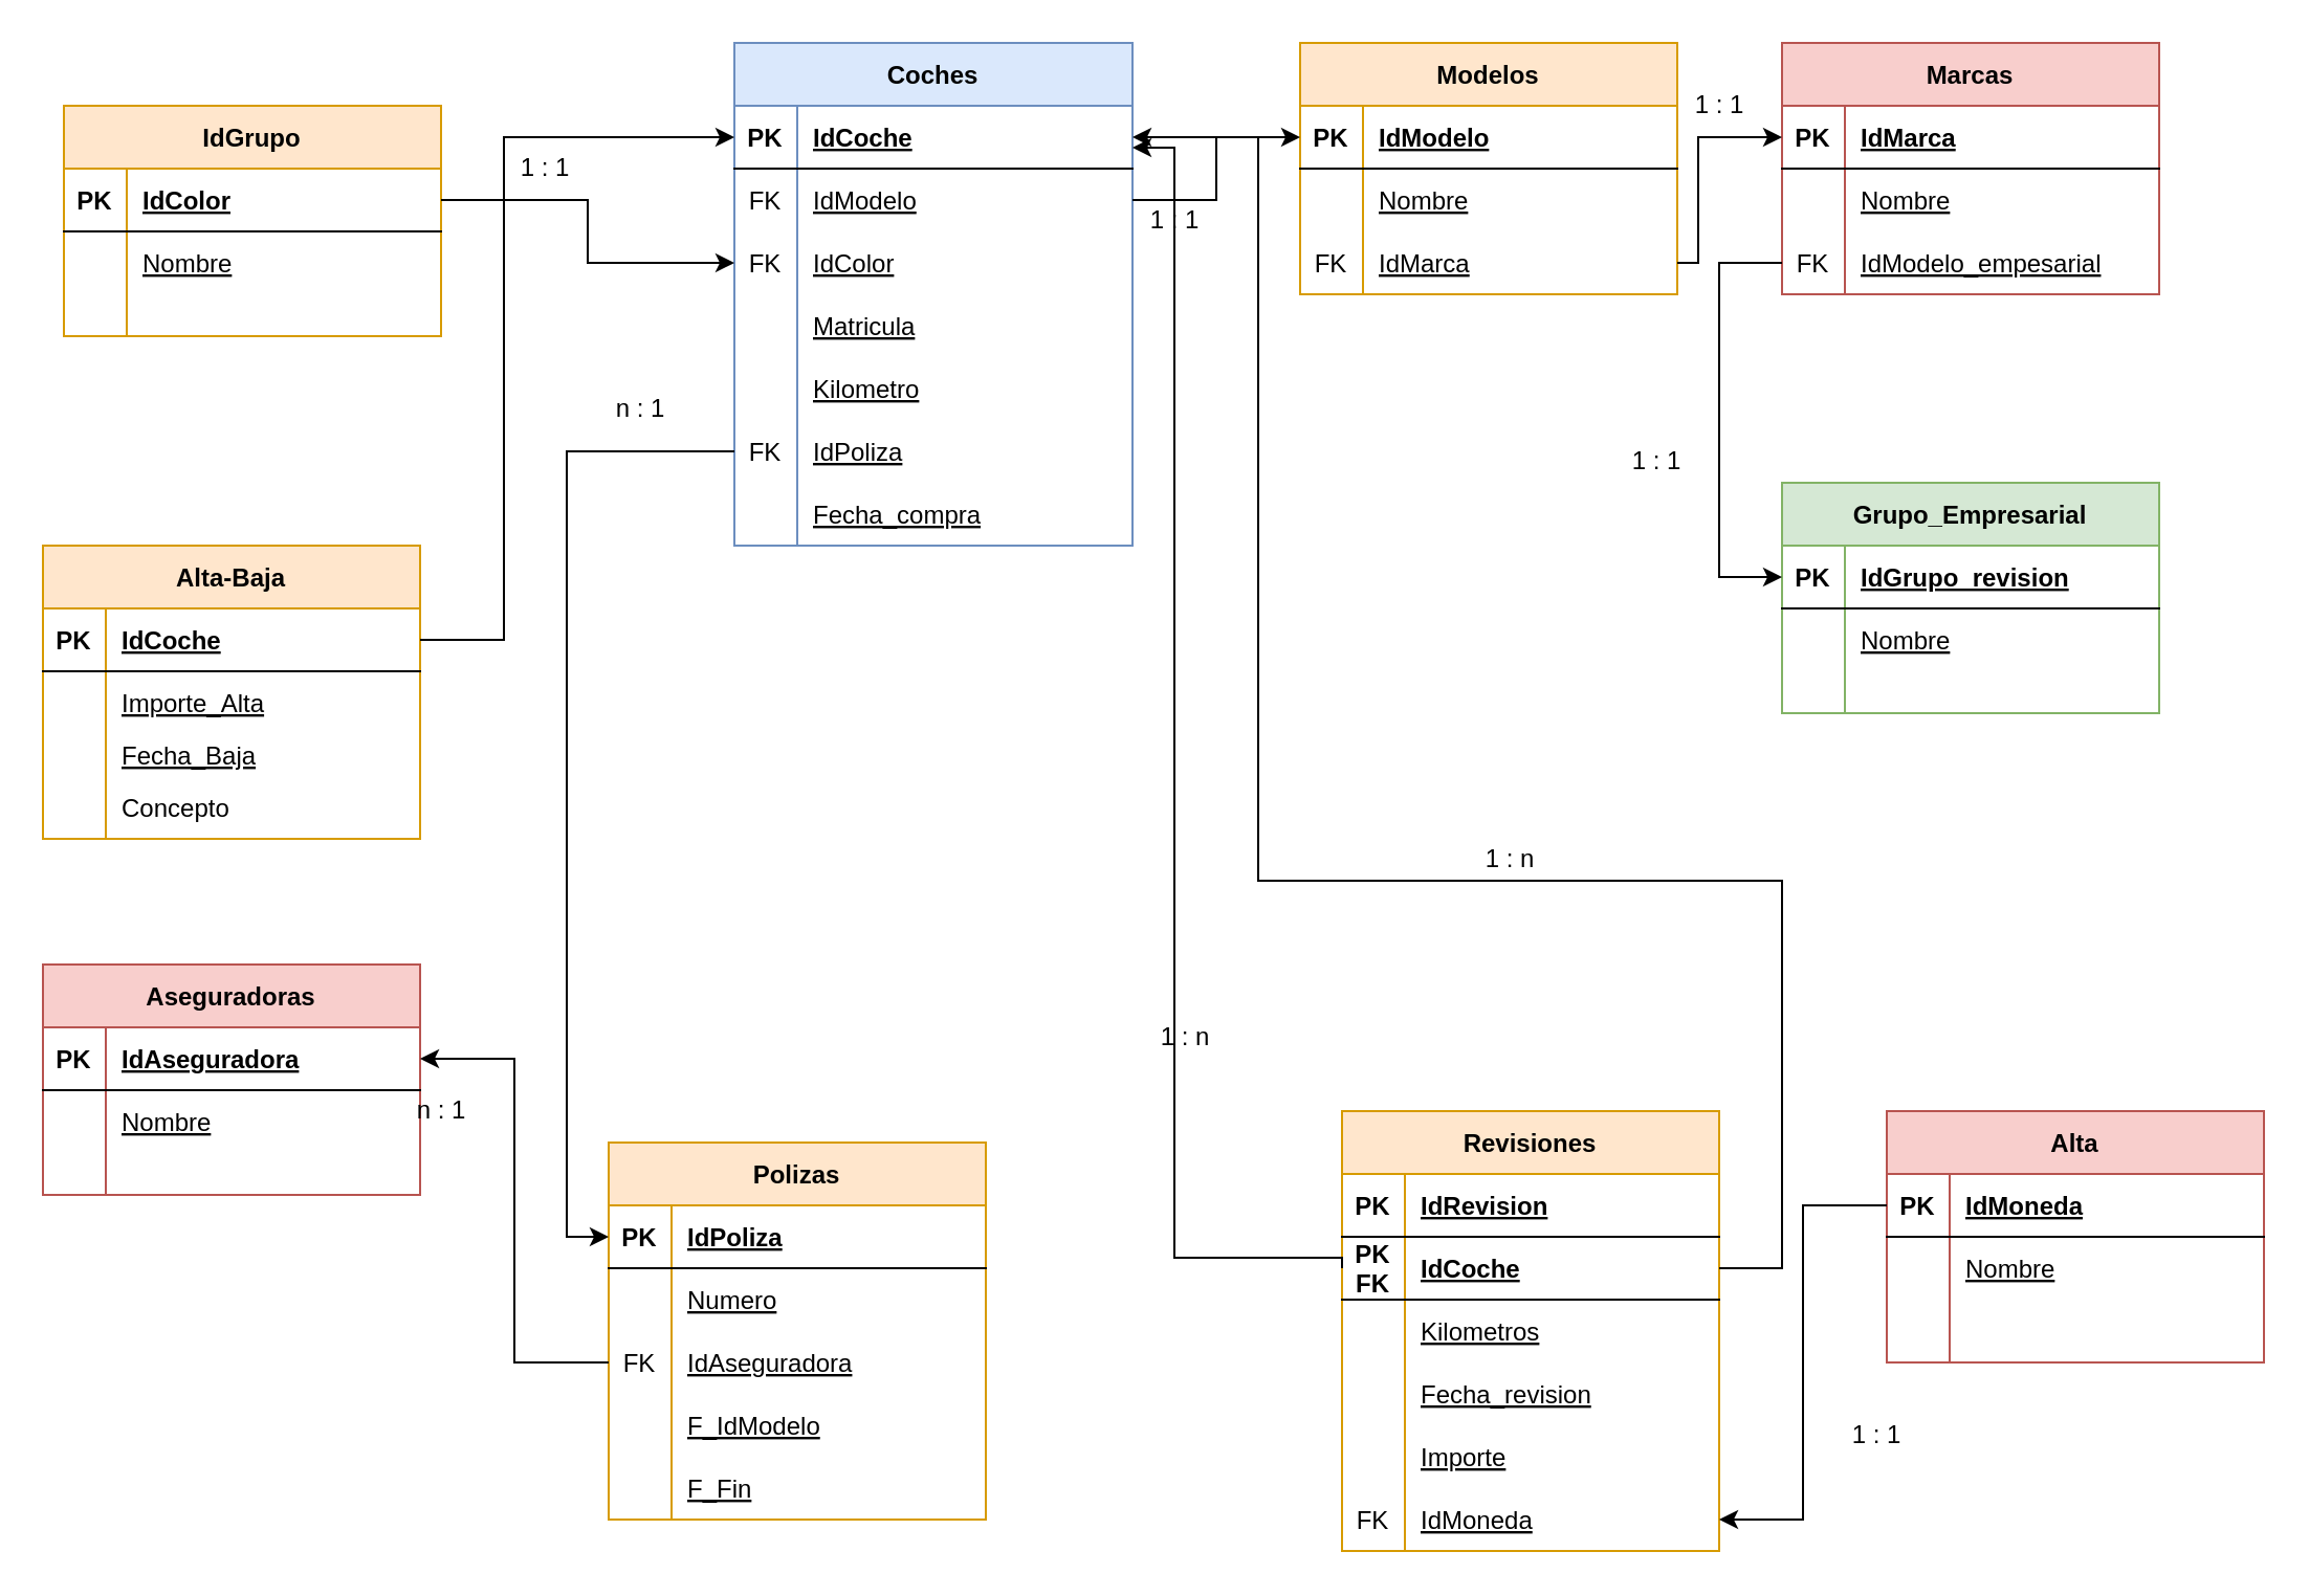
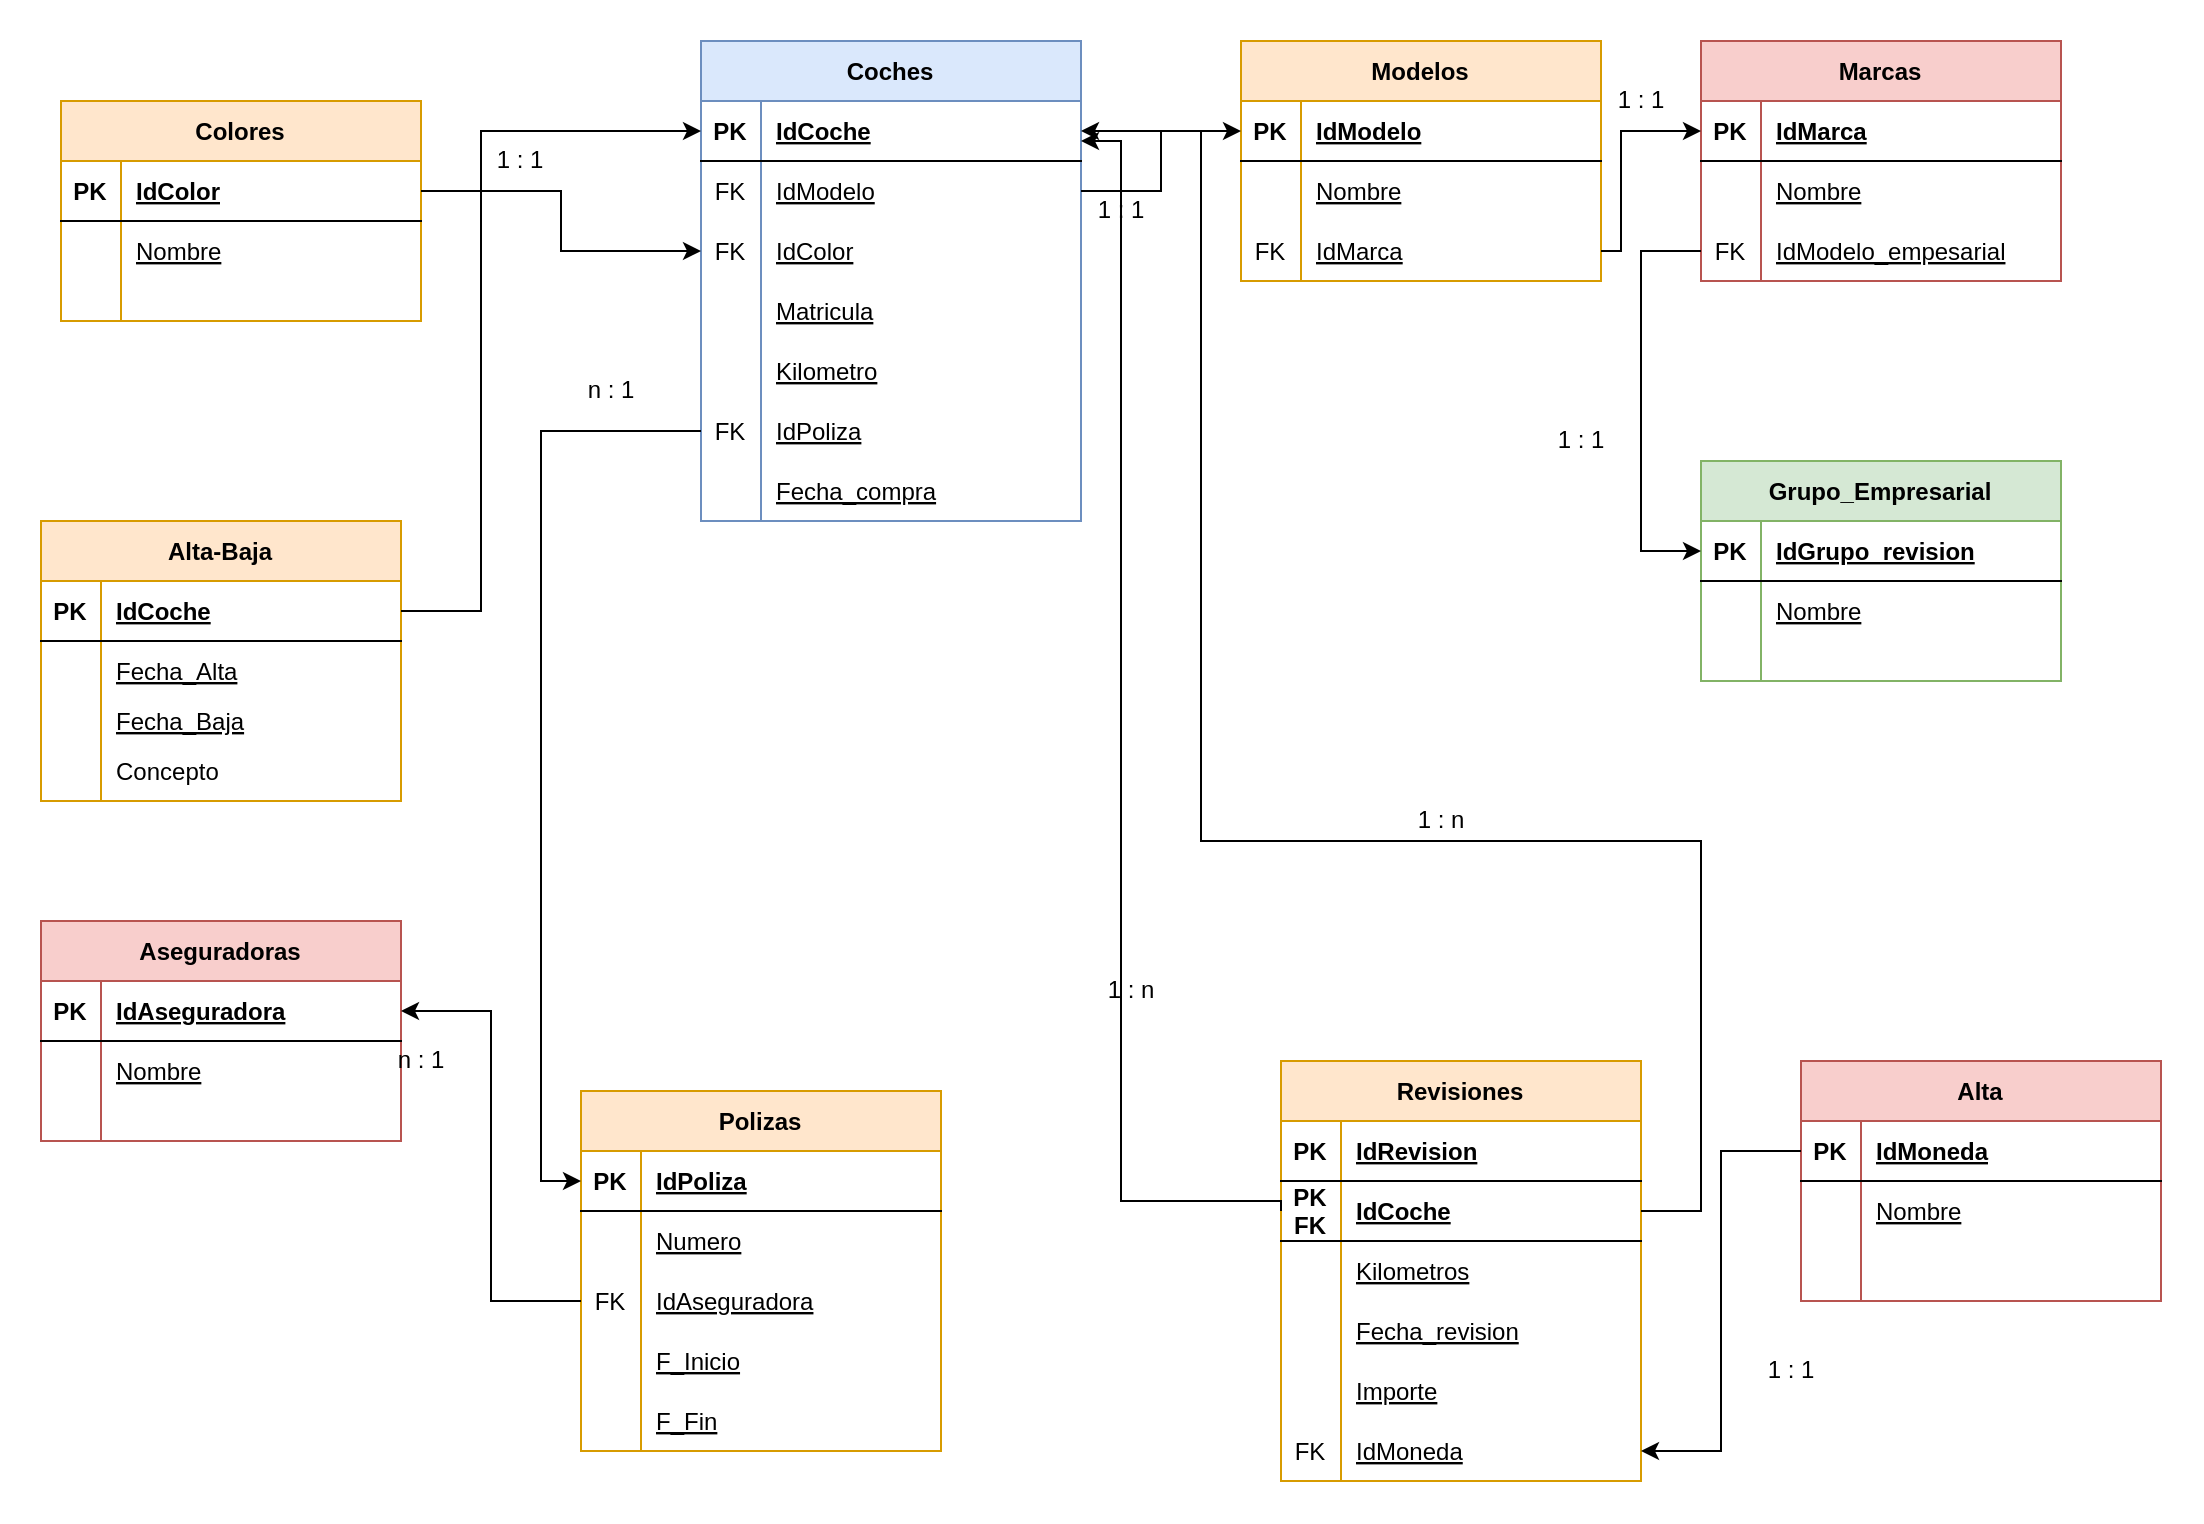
- <mxCell id="24" value="IdGrupo" style="shape=table;startSize=30;container=1;collapsible=1;childLayout=tableLayout;fixedRows=1;rowLines=0;fontStyle=1;align=center;resizeLast=1;fillColor=#ffe6cc;strokeColor=#d79b00;" parent="1" vertex="1"><mxGeometry x="30" y="50" width="180" height="110" as="geometry"><mxRectangle x="70" y="370" width="80" height="30" as="alternateBounds" /></mxGeometry></mxCell>
+ <mxCell id="24" value="Colores" style="shape=table;startSize=30;container=1;collapsible=1;childLayout=tableLayout;fixedRows=1;rowLines=0;fontStyle=1;align=center;resizeLast=1;fillColor=#ffe6cc;strokeColor=#d79b00;" parent="1" vertex="1"><mxGeometry x="30" y="50" width="180" height="110" as="geometry"><mxRectangle x="70" y="370" width="80" height="30" as="alternateBounds" /></mxGeometry></mxCell>
- <mxCell id="143" value="Importe_Alta" style="shape=partialRectangle;connectable=0;fillColor=none;top=0;left=0;bottom=0;right=0;align=left;spacingLeft=6;overflow=hidden;fontStyle=4" vertex="1" parent="141"><mxGeometry x="30" width="150" height="30" as="geometry"><mxRectangle width="150" height="30" as="alternateBounds" /></mxGeometry></mxCell>
+ <mxCell id="143" value="Fecha_Alta" style="shape=partialRectangle;connectable=0;fillColor=none;top=0;left=0;bottom=0;right=0;align=left;spacingLeft=6;overflow=hidden;fontStyle=4" vertex="1" parent="141"><mxGeometry x="30" width="150" height="30" as="geometry"><mxRectangle width="150" height="30" as="alternateBounds" /></mxGeometry></mxCell>
- <mxCell id="56" value="F_IdModelo" style="shape=partialRectangle;connectable=0;fillColor=none;top=0;left=0;bottom=0;right=0;align=left;spacingLeft=6;overflow=hidden;fontStyle=4" vertex="1" parent="54"><mxGeometry x="30" width="150" height="30" as="geometry"><mxRectangle width="150" height="30" as="alternateBounds" /></mxGeometry></mxCell>
+ <mxCell id="56" value="F_Inicio" style="shape=partialRectangle;connectable=0;fillColor=none;top=0;left=0;bottom=0;right=0;align=left;spacingLeft=6;overflow=hidden;fontStyle=4" vertex="1" parent="54"><mxGeometry x="30" width="150" height="30" as="geometry"><mxRectangle width="150" height="30" as="alternateBounds" /></mxGeometry></mxCell>
